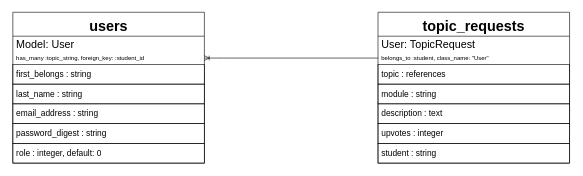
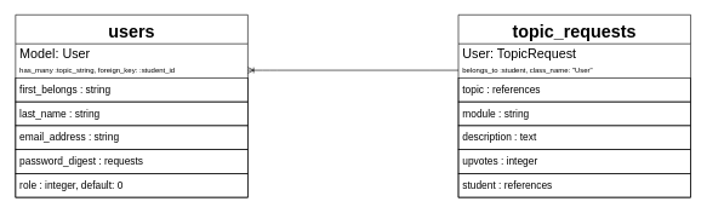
- <mxCell id="17" value="password_digest : string" style="text;strokeColor=#000000;fillColor=none;align=left;verticalAlign=middle;spacingLeft=4;spacingRight=4;overflow=hidden;rotatable=0;points=[[0,0.5],[1,0.5]];portConstraint=eastwest;fontSize=14;spacingBottom=2;" parent="11" vertex="1"><mxGeometry y="186" width="320" height="33" as="geometry" /></mxCell>
+ <mxCell id="17" value="password_digest : requests" style="text;strokeColor=#000000;fillColor=none;align=left;verticalAlign=middle;spacingLeft=4;spacingRight=4;overflow=hidden;rotatable=0;points=[[0,0.5],[1,0.5]];portConstraint=eastwest;fontSize=14;spacingBottom=2;" parent="11" vertex="1"><mxGeometry y="186" width="320" height="33" as="geometry" /></mxCell>
- <mxCell id="10" value="student : string" style="text;strokeColor=#000000;fillColor=none;align=left;verticalAlign=middle;spacingLeft=4;spacingRight=4;overflow=hidden;rotatable=0;points=[[0,0.5],[1,0.5]];portConstraint=eastwest;fontSize=14;spacingBottom=2;" parent="3" vertex="1"><mxGeometry y="219" width="320" height="33" as="geometry" /></mxCell>
+ <mxCell id="10" value="student : references" style="text;strokeColor=#000000;fillColor=none;align=left;verticalAlign=middle;spacingLeft=4;spacingRight=4;overflow=hidden;rotatable=0;points=[[0,0.5],[1,0.5]];portConstraint=eastwest;fontSize=14;spacingBottom=2;" parent="3" vertex="1"><mxGeometry y="219" width="320" height="33" as="geometry" /></mxCell>
